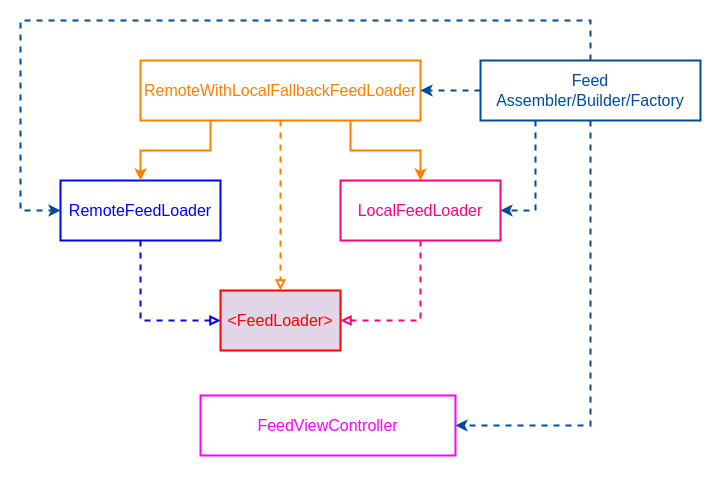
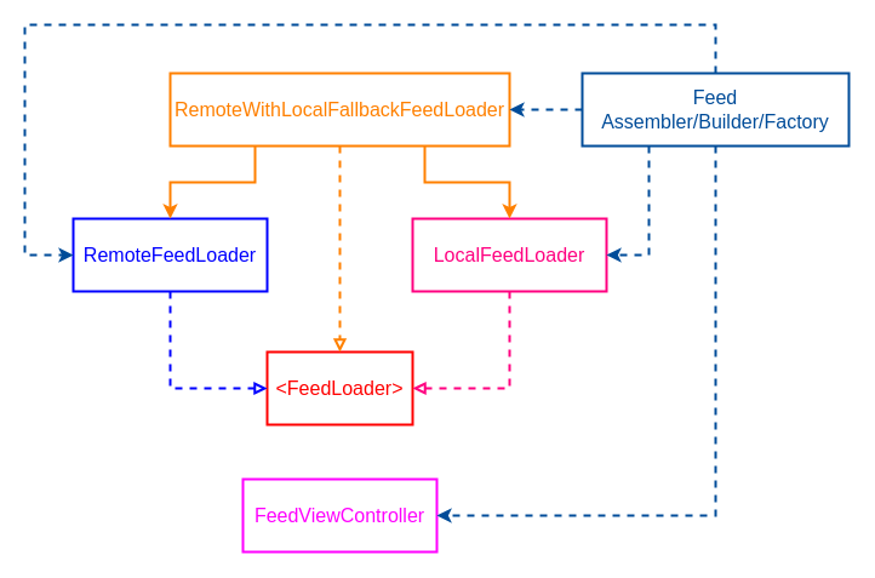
- <mxCell id="2" value="&amp;lt;FeedLoader&amp;gt;" style="rounded=0;whiteSpace=wrap;html=1;strokeWidth=2;strokeColor=#FF0000;fontColor=#FF0000;fontSize=16;fillColor=#e1d5e7;" vertex="1" parent="1"><mxGeometry x="220" y="290" width="120" height="60" as="geometry" /></mxCell>
+ <mxCell id="2" value="&amp;lt;FeedLoader&amp;gt;" style="rounded=0;whiteSpace=wrap;html=1;strokeWidth=2;strokeColor=#FF0000;fontColor=#FF0000;fontSize=16;" vertex="1" parent="1"><mxGeometry x="220" y="290" width="120" height="60" as="geometry" /></mxCell>
- <mxCell id="11" value="FeedViewController" style="rounded=0;whiteSpace=wrap;html=1;strokeWidth=2;fontSize=16;strokeColor=#FF00FF;fontColor=#FF00FF;" vertex="1" parent="1"><mxGeometry x="200" y="395" width="255" height="60" as="geometry" /></mxCell>
+ <mxCell id="11" value="FeedViewController" style="rounded=0;whiteSpace=wrap;html=1;strokeWidth=2;fontSize=16;strokeColor=#FF00FF;fontColor=#FF00FF;" vertex="1" parent="1"><mxGeometry x="200" y="395" width="160" height="60" as="geometry" /></mxCell>
